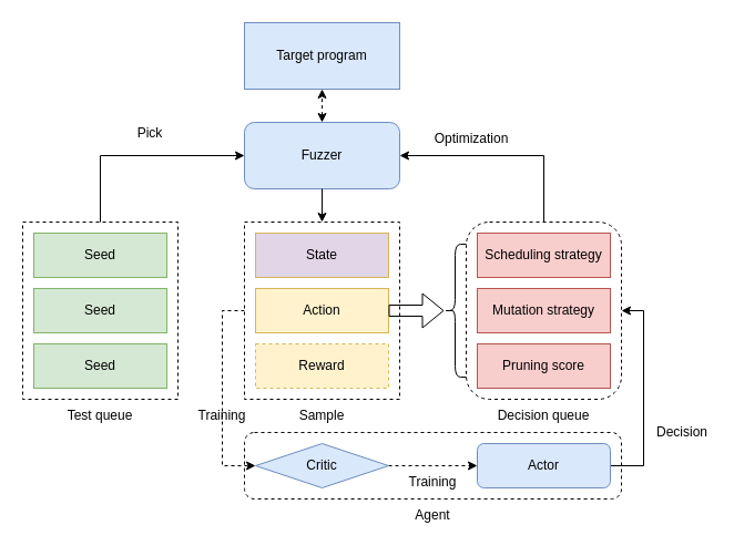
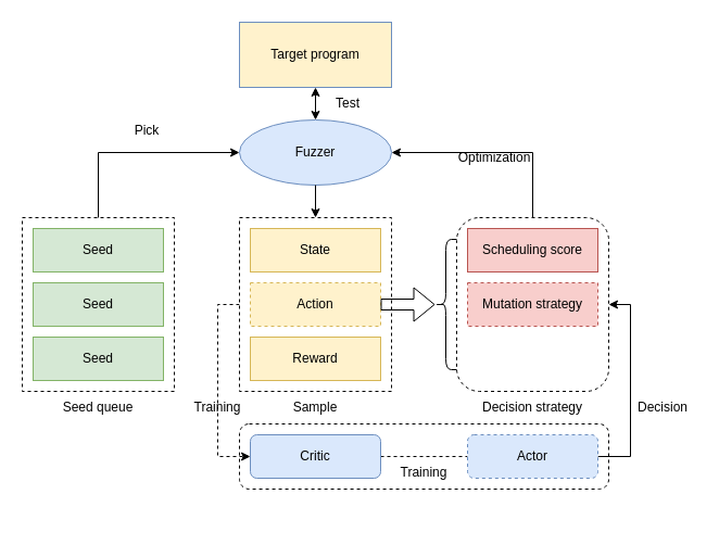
- <mxCell id="22" value="Target program" style="rounded=0;whiteSpace=wrap;html=1;fillColor=#dae8fc;strokeColor=#6c8ebf;" vertex="1" parent="1"><mxGeometry x="220" y="20" width="140" height="60" as="geometry" /></mxCell>
+ <mxCell id="22" value="Target program" style="rounded=0;whiteSpace=wrap;html=1;fillColor=#fff2cc;strokeColor=#6c8ebf;" vertex="1" parent="1"><mxGeometry x="220" y="20" width="140" height="60" as="geometry" /></mxCell>
- <mxCell id="25" value="" style="endArrow=classic;startArrow=classic;html=1;rounded=0;entryX=0.5;entryY=1;entryDx=0;entryDy=0;exitX=0.5;exitY=0;exitDx=0;exitDy=0;dashed=1;" edge="1" parent="1" source="8" target="22"><mxGeometry width="50" height="50" relative="1" as="geometry"><mxPoint x="240" y="40" as="sourcePoint" /><mxPoint x="290" y="-10" as="targetPoint" /></mxGeometry></mxCell>
+ <mxCell id="25" value="" style="endArrow=classic;startArrow=classic;html=1;rounded=0;entryX=0.5;entryY=1;entryDx=0;entryDy=0;exitX=0.5;exitY=0;exitDx=0;exitDy=0;" edge="1" parent="1" source="8" target="22"><mxGeometry width="50" height="50" relative="1" as="geometry"><mxPoint x="240" y="40" as="sourcePoint" /><mxPoint x="290" y="-10" as="targetPoint" /></mxGeometry></mxCell>
+ <mxCell id="35" value="Test" style="text;html=1;align=center;verticalAlign=middle;whiteSpace=wrap;rounded=0;" vertex="1" parent="1"><mxGeometry x="290" y="80" width="60" height="30" as="geometry" /></mxCell>
- <mxCell id="33" value="Optimization" style="text;html=1;align=center;verticalAlign=middle;whiteSpace=wrap;rounded=0;" vertex="1" parent="1"><mxGeometry x="360" y="110" width="130" height="30" as="geometry" /></mxCell>
+ <mxCell id="33" value="Optimization" style="text;html=1;align=center;verticalAlign=middle;whiteSpace=wrap;rounded=0;" vertex="1" parent="1"><mxGeometry x="390" y="130" width="130" height="30" as="geometry" /></mxCell>
- <mxCell id="8" value="Fuzzer" style="rounded=1;whiteSpace=wrap;html=1;fillColor=#dae8fc;strokeColor=#6c8ebf;" vertex="1" parent="1"><mxGeometry x="220" y="110" width="140" height="60" as="geometry" /></mxCell>
+ <mxCell id="8" value="Fuzzer" style="ellipse;whiteSpace=wrap;html=1;fillColor=#dae8fc;strokeColor=#6c8ebf;" vertex="1" parent="1"><mxGeometry x="220" y="110" width="140" height="60" as="geometry" /></mxCell>
- <mxCell id="10" value="State" style="rounded=0;whiteSpace=wrap;html=1;fillColor=#e1d5e7;strokeColor=#d6b656;" vertex="1" parent="1"><mxGeometry x="230" y="210" width="120" height="40" as="geometry" /></mxCell>
+ <mxCell id="10" value="State" style="rounded=0;whiteSpace=wrap;html=1;fillColor=#fff2cc;strokeColor=#d6b656;" vertex="1" parent="1"><mxGeometry x="230" y="210" width="120" height="40" as="geometry" /></mxCell>
- <mxCell id="9" value="Scheduling strategy" style="rounded=0;whiteSpace=wrap;html=1;fillColor=#f8cecc;strokeColor=#b85450;" vertex="1" parent="1"><mxGeometry x="430" y="210" width="120" height="40" as="geometry" /></mxCell>
+ <mxCell id="9" value="Scheduling score" style="rounded=0;whiteSpace=wrap;html=1;fillColor=#f8cecc;strokeColor=#b85450;" vertex="1" parent="1"><mxGeometry x="430" y="210" width="120" height="40" as="geometry" /></mxCell>
- <mxCell id="23" value="Action" style="rounded=0;whiteSpace=wrap;html=1;fillColor=#fff2cc;strokeColor=#d6b656;" vertex="1" parent="1"><mxGeometry x="230" y="260" width="120" height="40" as="geometry" /></mxCell>
+ <mxCell id="23" value="Action" style="rounded=0;whiteSpace=wrap;html=1;fillColor=#fff2cc;strokeColor=#d6b656;dashed=1;" vertex="1" parent="1"><mxGeometry x="230" y="260" width="120" height="40" as="geometry" /></mxCell>
- <mxCell id="15" value="Mutation strategy" style="rounded=0;whiteSpace=wrap;html=1;fillColor=#f8cecc;strokeColor=#b85450;" vertex="1" parent="1"><mxGeometry x="430" y="260" width="120" height="40" as="geometry" /></mxCell>
+ <mxCell id="15" value="Mutation strategy" style="rounded=0;whiteSpace=wrap;html=1;fillColor=#f8cecc;strokeColor=#b85450;dashed=1;" vertex="1" parent="1"><mxGeometry x="430" y="260" width="120" height="40" as="geometry" /></mxCell>
- <mxCell id="24" value="Reward" style="rounded=0;whiteSpace=wrap;html=1;fillColor=#fff2cc;strokeColor=#d6b656;dashed=1;" vertex="1" parent="1"><mxGeometry x="230" y="310" width="120" height="40" as="geometry" /></mxCell>
+ <mxCell id="24" value="Reward" style="rounded=0;whiteSpace=wrap;html=1;fillColor=#fff2cc;strokeColor=#d6b656;" vertex="1" parent="1"><mxGeometry x="230" y="310" width="120" height="40" as="geometry" /></mxCell>
- <mxCell id="16" value="Pruning score" style="rounded=0;whiteSpace=wrap;html=1;fillColor=#f8cecc;strokeColor=#b85450;" vertex="1" parent="1"><mxGeometry x="430" y="310" width="120" height="40" as="geometry" /></mxCell>
- <mxCell id="36" value="Test queue" style="text;html=1;align=center;verticalAlign=middle;whiteSpace=wrap;rounded=0;" vertex="1" parent="1"><mxGeometry x="20" y="360" width="140" height="30" as="geometry" /></mxCell>
+ <mxCell id="36" value="Seed queue" style="text;html=1;align=center;verticalAlign=middle;whiteSpace=wrap;rounded=0;" vertex="1" parent="1"><mxGeometry x="20" y="360" width="140" height="30" as="geometry" /></mxCell>
- <mxCell id="29" value="Decision queue" style="text;html=1;align=center;verticalAlign=middle;whiteSpace=wrap;rounded=0;" vertex="1" parent="1"><mxGeometry x="420" y="360" width="140" height="30" as="geometry" /></mxCell>
+ <mxCell id="29" value="Decision strategy" style="text;html=1;align=center;verticalAlign=middle;whiteSpace=wrap;rounded=0;" vertex="1" parent="1"><mxGeometry x="420" y="360" width="140" height="30" as="geometry" /></mxCell>
- <mxCell id="32" value="Decision" style="text;html=1;align=center;verticalAlign=middle;whiteSpace=wrap;rounded=0;" vertex="1" parent="1"><mxGeometry x="585" y="375" width="60" height="30" as="geometry" /></mxCell>
+ <mxCell id="32" value="Decision" style="text;html=1;align=center;verticalAlign=middle;whiteSpace=wrap;rounded=0;" vertex="1" parent="1"><mxGeometry x="580" y="360" width="60" height="30" as="geometry" /></mxCell>
- <mxCell id="12" value="Critic" style="rhombus;whiteSpace=wrap;html=1;fillColor=#dae8fc;strokeColor=#6c8ebf;" vertex="1" parent="1"><mxGeometry x="230" y="400" width="120" height="40" as="geometry" /></mxCell>
+ <mxCell id="12" value="Critic" style="rounded=1;whiteSpace=wrap;html=1;fillColor=#dae8fc;strokeColor=#6c8ebf;" vertex="1" parent="1"><mxGeometry x="230" y="400" width="120" height="40" as="geometry" /></mxCell>
- <mxCell id="11" style="edgeStyle=orthogonalEdgeStyle;rounded=0;orthogonalLoop=1;jettySize=auto;html=1;exitX=1;exitY=0.5;exitDx=0;exitDy=0;entryX=0;entryY=0.5;entryDx=0;entryDy=0;dashed=1;" edge="1" parent="1" source="12" target="14"><mxGeometry relative="1" as="geometry" /></mxCell>
+ <mxCell id="11" style="edgeStyle=orthogonalEdgeStyle;rounded=0;orthogonalLoop=1;jettySize=auto;html=1;exitX=1;exitY=0.5;exitDx=0;exitDy=0;entryX=0;entryY=0.5;entryDx=0;entryDy=0;dashed=1;endArrow=none;" edge="1" parent="1" source="12" target="14"><mxGeometry relative="1" as="geometry" /></mxCell>
- <mxCell id="14" value="Actor" style="rounded=1;whiteSpace=wrap;html=1;fillColor=#dae8fc;strokeColor=#6c8ebf;" vertex="1" parent="1"><mxGeometry x="430" y="400" width="120" height="40" as="geometry" /></mxCell>
+ <mxCell id="14" value="Actor" style="rounded=1;whiteSpace=wrap;html=1;fillColor=#dae8fc;strokeColor=#6c8ebf;dashed=1;" vertex="1" parent="1"><mxGeometry x="430" y="400" width="120" height="40" as="geometry" /></mxCell>
- <mxCell id="37" value="Agent" style="text;html=1;align=center;verticalAlign=middle;whiteSpace=wrap;rounded=0;" vertex="1" parent="1"><mxGeometry x="320" y="450" width="140" height="30" as="geometry" /></mxCell>
